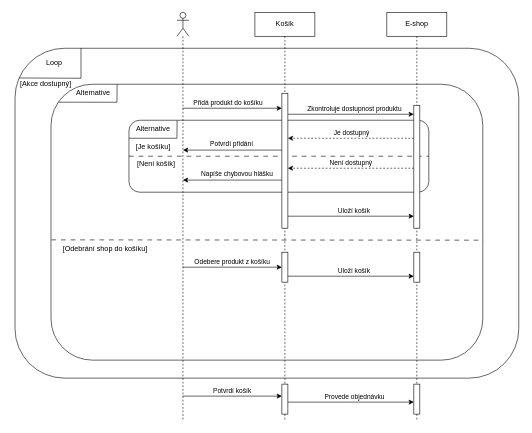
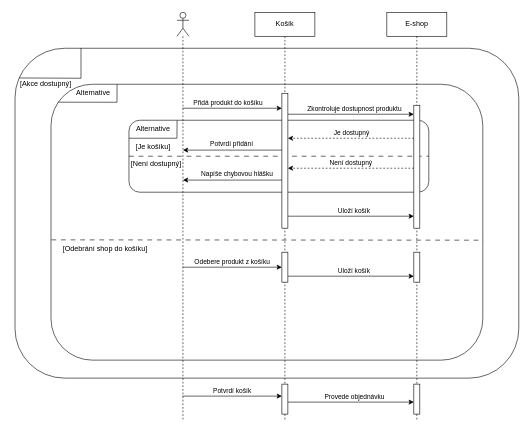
- <mxCell id="43" value="Loop" style="text;html=1;align=center;verticalAlign=middle;resizable=0;points=[];autosize=1;strokeColor=none;fillColor=none;" vertex="1" parent="1"><mxGeometry x="64" y="90" width="50" height="30" as="geometry" /></mxCell>
- <mxCell id="28" value="[Není košík]" style="text;html=1;align=center;verticalAlign=middle;resizable=0;points=[];autosize=1;strokeColor=none;fillColor=none;" vertex="1" parent="1"><mxGeometry x="204" y="258" width="110" height="30" as="geometry" /></mxCell>
+ <mxCell id="28" value="[Není dostupný]" style="text;html=1;align=center;verticalAlign=middle;resizable=0;points=[];autosize=1;strokeColor=none;fillColor=none;" vertex="1" parent="1"><mxGeometry x="204" y="258" width="110" height="30" as="geometry" /></mxCell>
